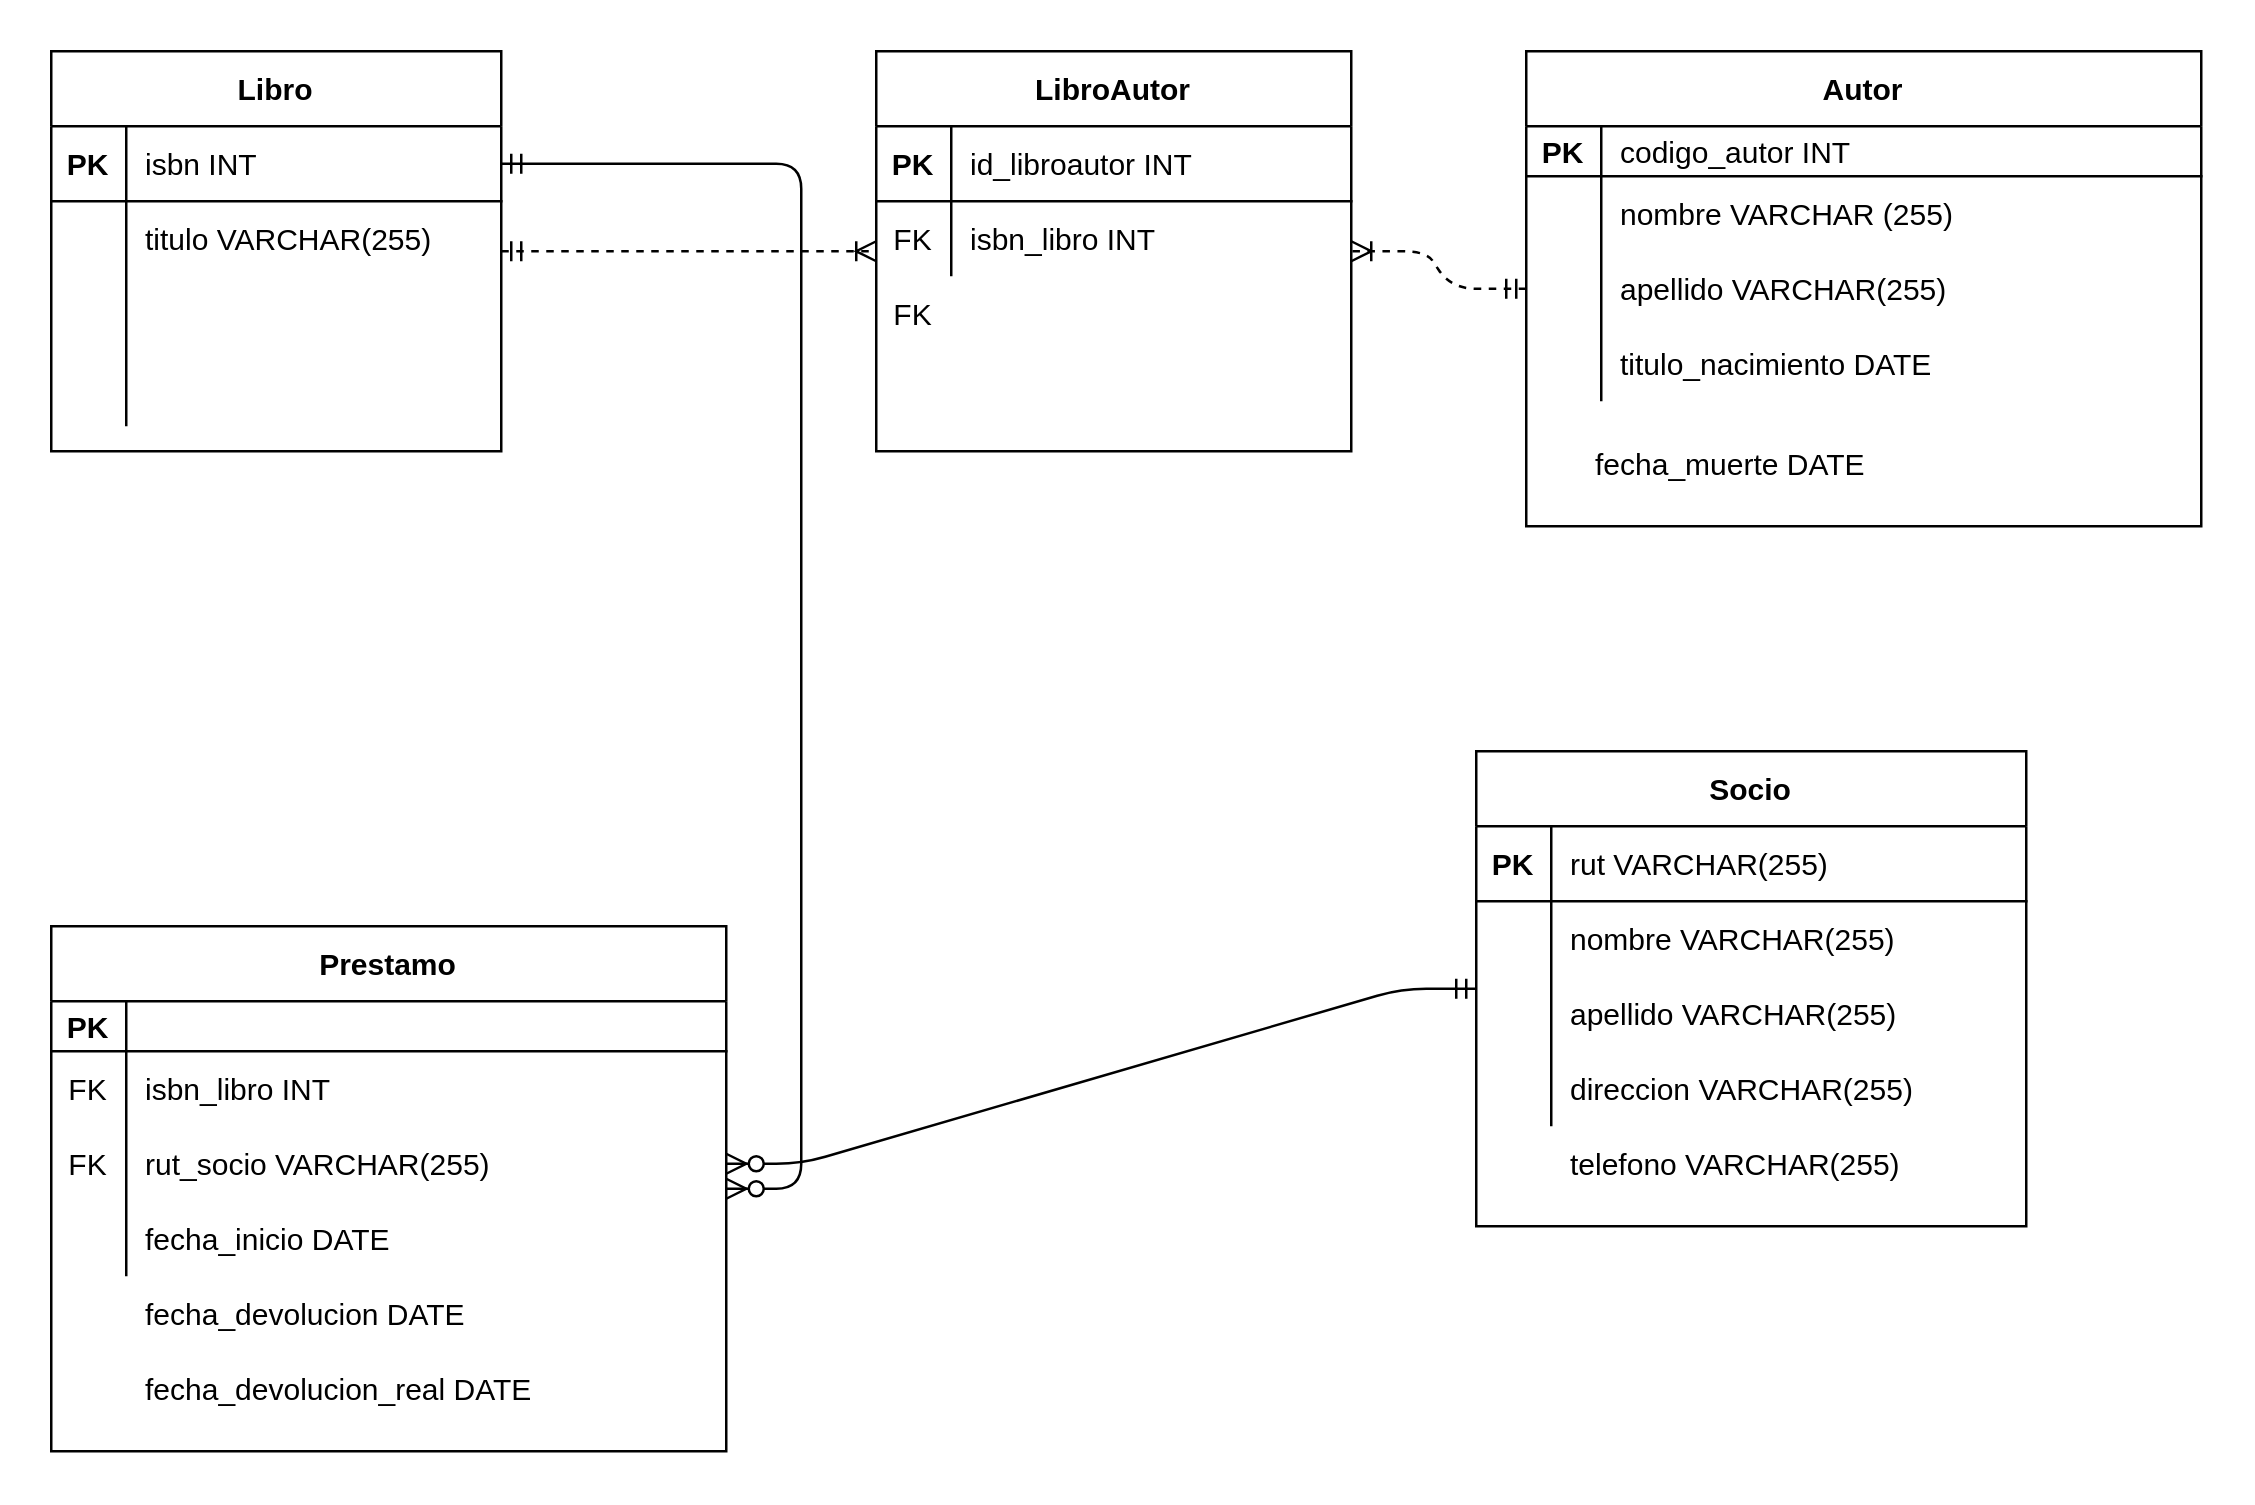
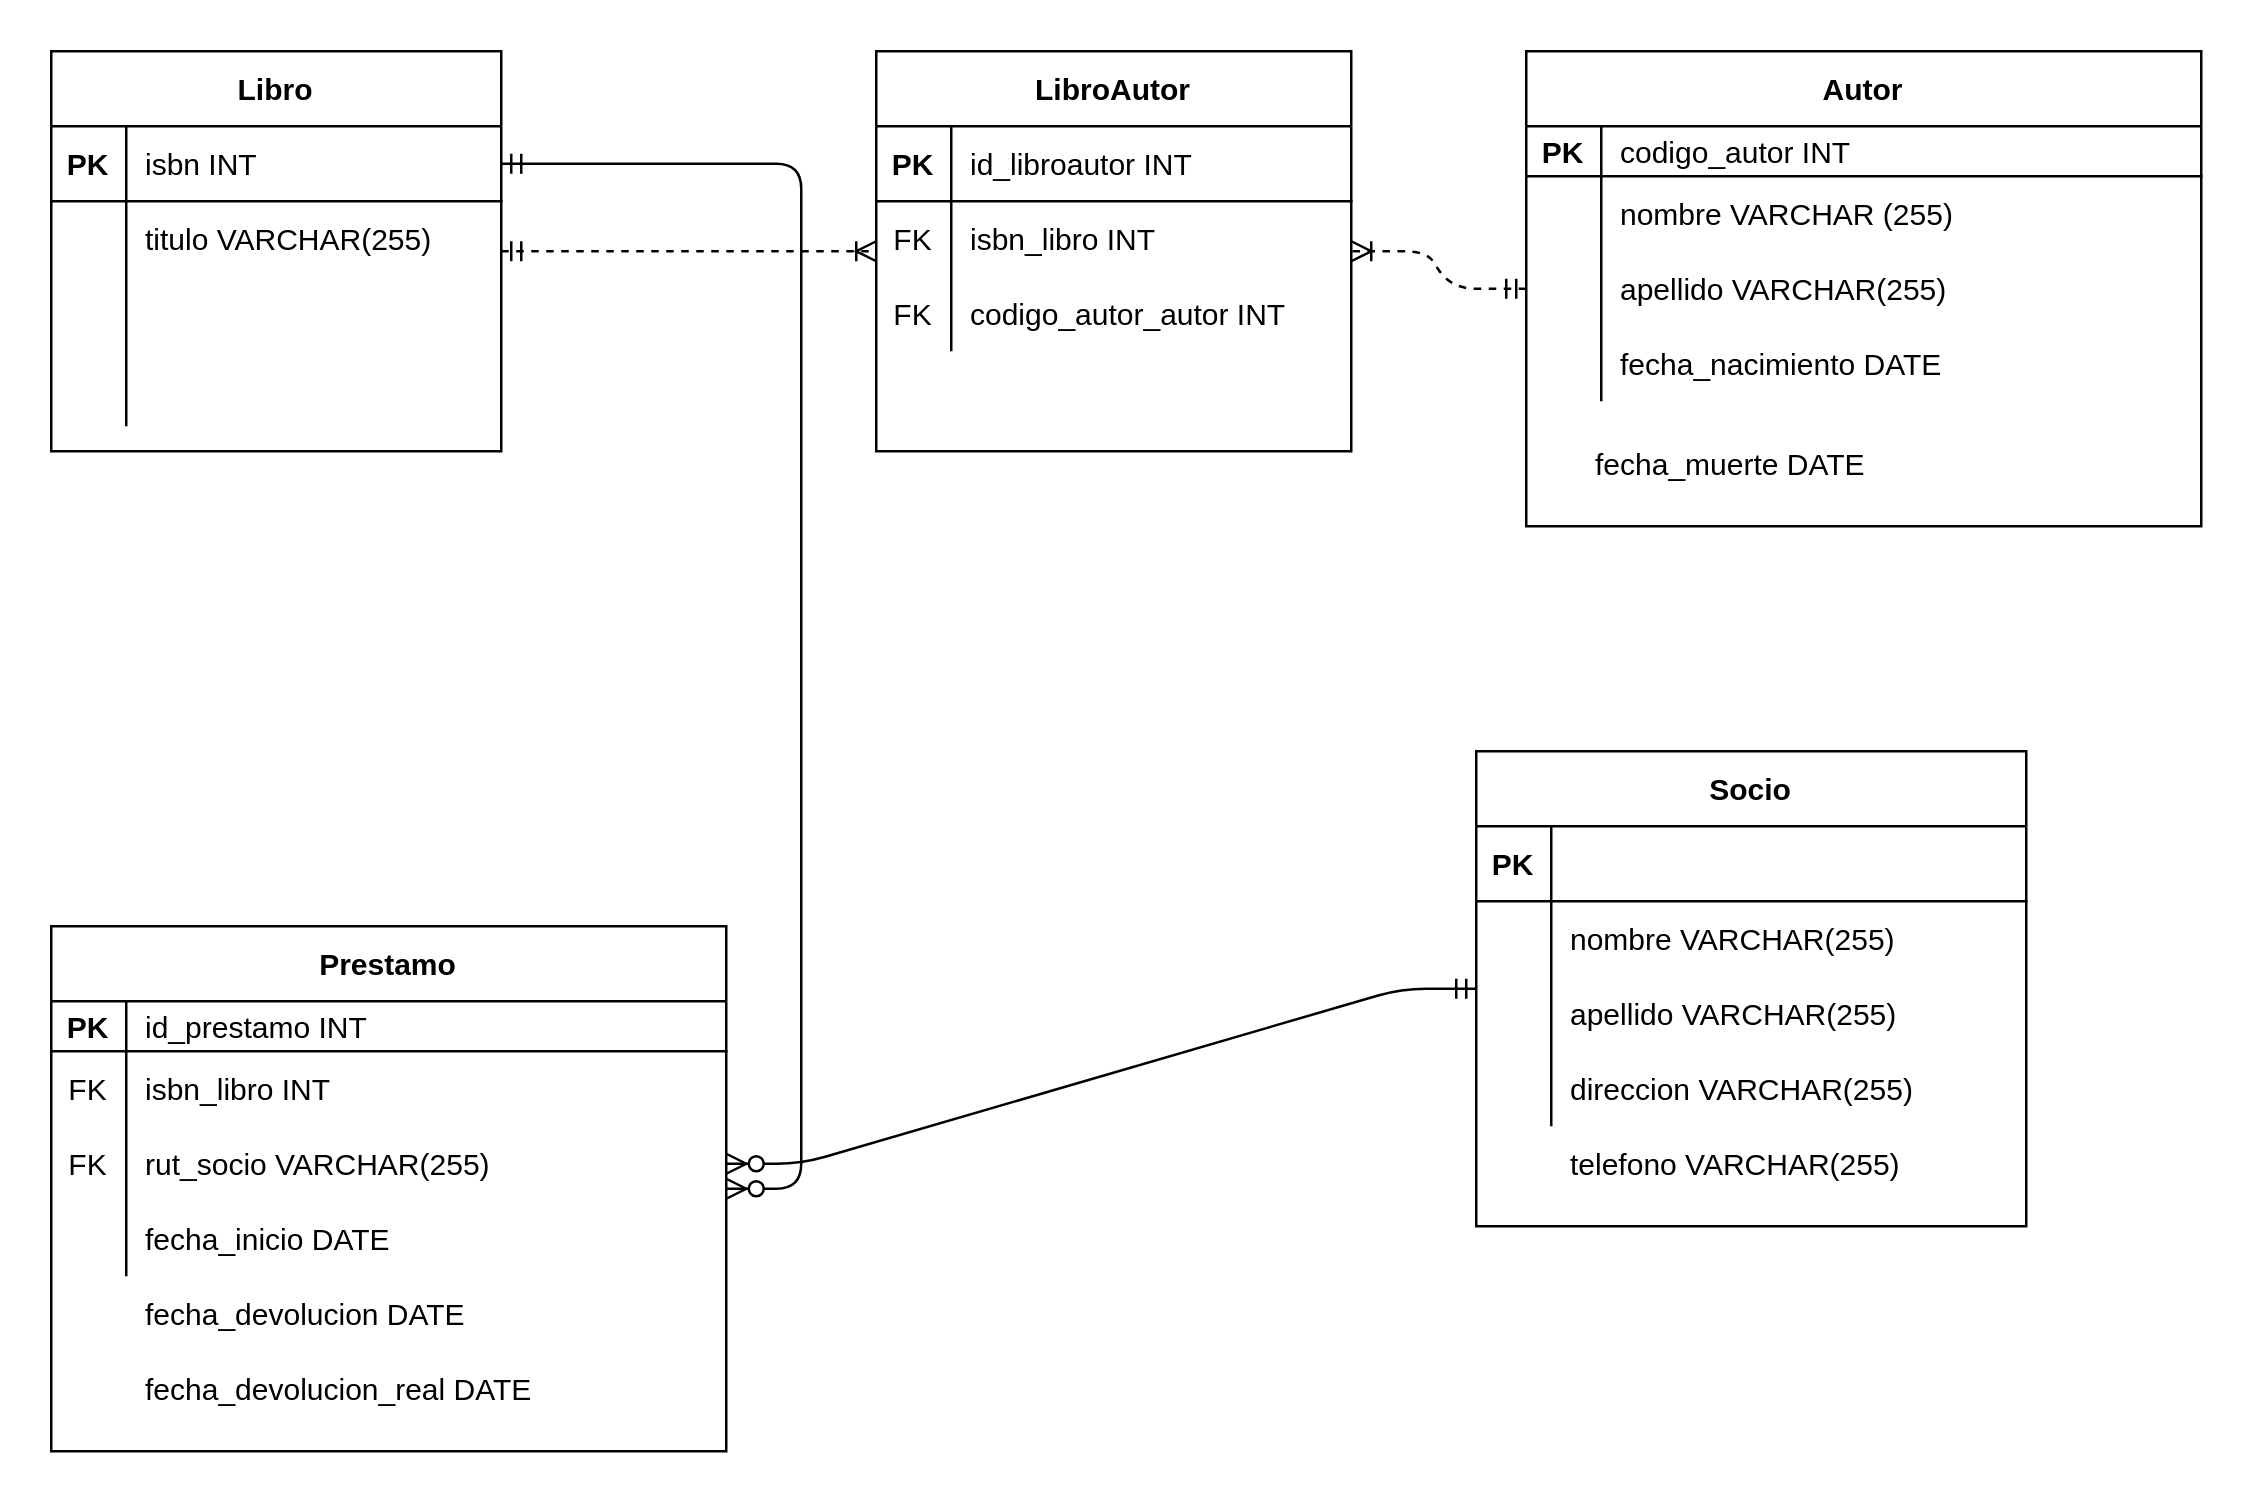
+ <mxCell id="23" value="codigo_autor_autor INT" style="shape=partialRectangle;connectable=0;fillColor=none;top=0;left=0;bottom=0;right=0;align=left;spacingLeft=6;overflow=hidden;" vertex="1" parent="21"><mxGeometry x="30" width="160" height="30" as="geometry" /></mxCell>
- <mxCell id="38" value="titulo_nacimiento DATE" style="shape=partialRectangle;connectable=0;fillColor=none;top=0;left=0;bottom=0;right=0;align=left;spacingLeft=6;overflow=hidden;" vertex="1" parent="36"><mxGeometry x="30" width="240" height="30" as="geometry" /></mxCell>
+ <mxCell id="38" value="fecha_nacimiento DATE" style="shape=partialRectangle;connectable=0;fillColor=none;top=0;left=0;bottom=0;right=0;align=left;spacingLeft=6;overflow=hidden;" vertex="1" parent="36"><mxGeometry x="30" width="240" height="30" as="geometry" /></mxCell>
- <mxCell id="58" value="rut VARCHAR(255)" style="shape=partialRectangle;connectable=0;fillColor=none;top=0;left=0;bottom=0;right=0;align=left;spacingLeft=6;fontStyle=0;overflow=hidden;" vertex="1" parent="56"><mxGeometry x="30" width="190" height="30" as="geometry" /></mxCell>
+ <mxCell id="43" value="id_prestamo INT" style="shape=partialRectangle;connectable=0;fillColor=none;top=0;left=0;bottom=0;right=0;align=left;spacingLeft=6;fontStyle=0;overflow=hidden;" vertex="1" parent="41"><mxGeometry x="30" width="240" height="20" as="geometry" /></mxCell>
